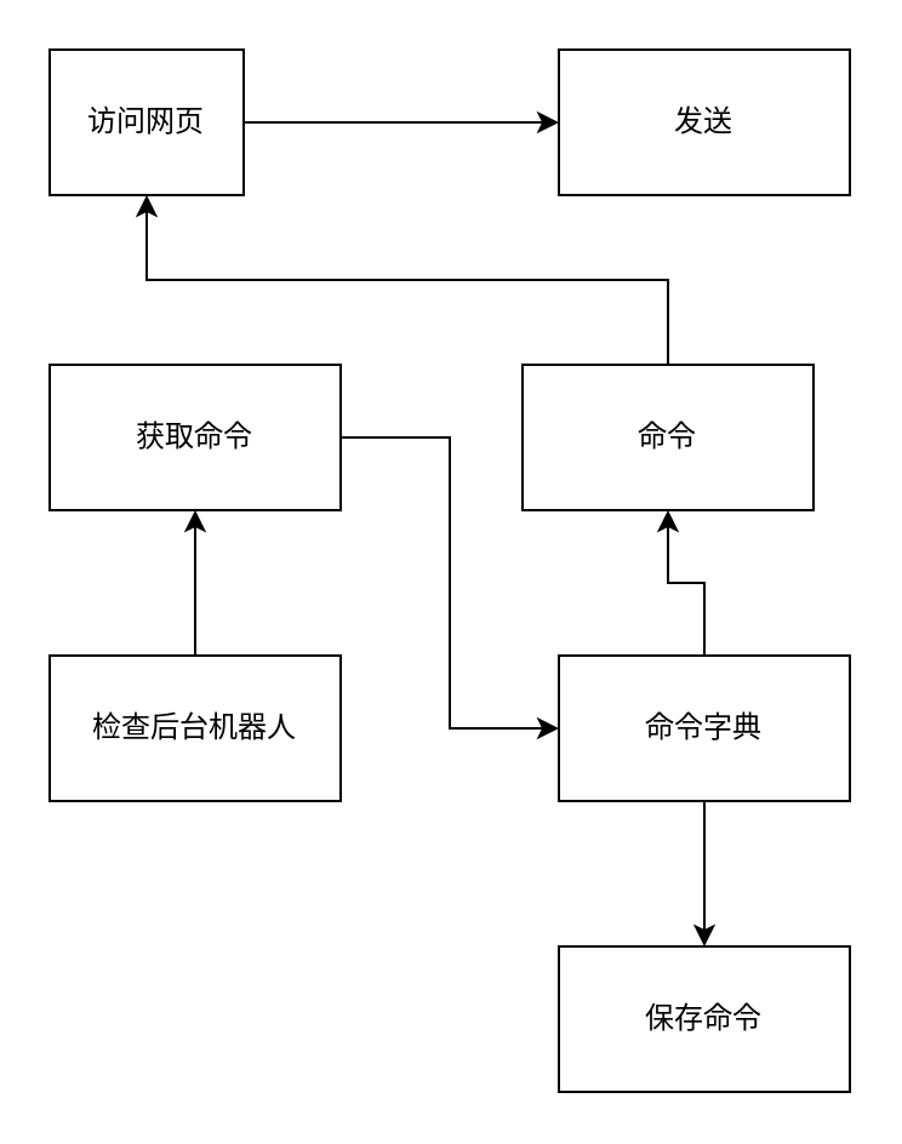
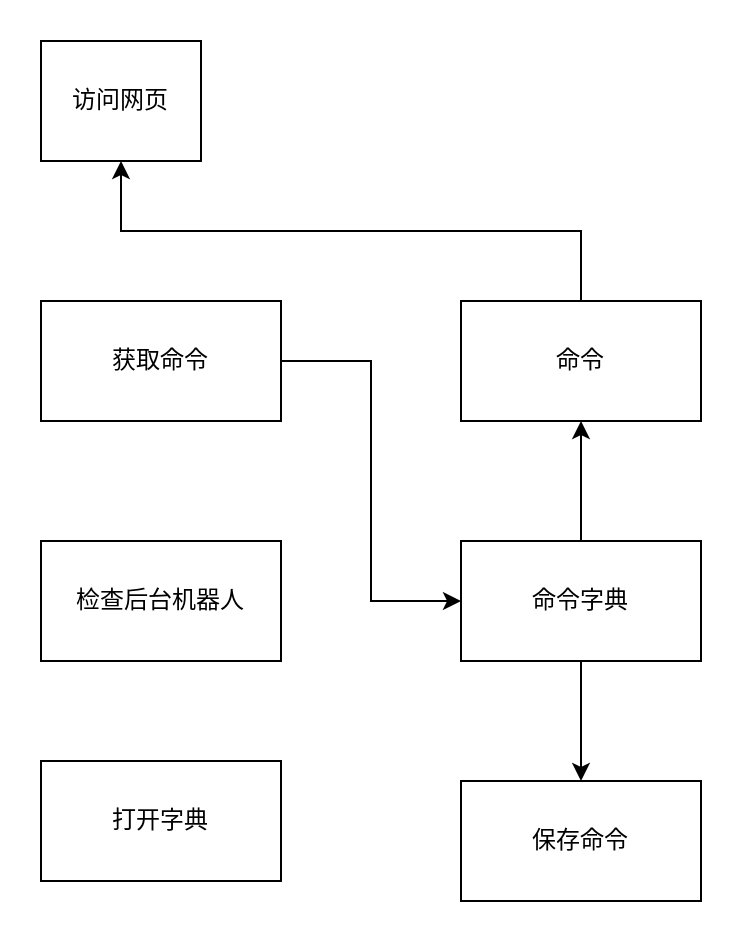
- <mxCell id="2" style="edgeStyle=orthogonalEdgeStyle;rounded=0;orthogonalLoop=1;jettySize=auto;html=1;exitX=1;exitY=0.5;exitDx=0;exitDy=0;entryX=0;entryY=0.5;entryDx=0;entryDy=0;" parent="1" source="3" target="4" edge="1"><mxGeometry relative="1" as="geometry" /></mxCell>
- <mxCell id="4" value="发送" style="rounded=0;whiteSpace=wrap;html=1;" parent="1" vertex="1"><mxGeometry x="230" y="20" width="120" height="60" as="geometry" /></mxCell>
- <mxCell id="8" value="命令" style="rounded=0;whiteSpace=wrap;html=1;" parent="1" vertex="1"><mxGeometry x="215" y="150" width="120" height="60" as="geometry" /></mxCell>
+ <mxCell id="8" value="命令" style="rounded=0;whiteSpace=wrap;html=1;" parent="1" vertex="1"><mxGeometry x="230" y="150" width="120" height="60" as="geometry" /></mxCell>
- <mxCell id="9" style="edgeStyle=orthogonalEdgeStyle;rounded=0;orthogonalLoop=1;jettySize=auto;html=1;exitX=0.5;exitY=0;exitDx=0;exitDy=0;entryX=0.5;entryY=1;entryDx=0;entryDy=0;" parent="1" source="10" target="6" edge="1"><mxGeometry relative="1" as="geometry" /></mxCell>
+ <mxCell id="14" value="打开字典" style="rounded=0;whiteSpace=wrap;html=1;" parent="1" vertex="1"><mxGeometry x="20" y="380" width="120" height="60" as="geometry" /></mxCell>
